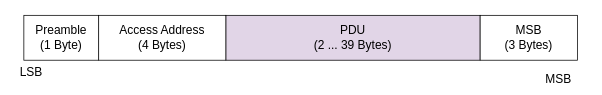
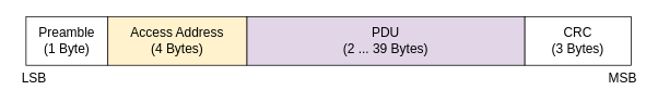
- <mxCell id="3" value="&lt;font style=&quot;font-size: 16px&quot;&gt;Access Address&lt;br&gt;(4 Bytes)&lt;/font&gt;" style="rounded=0;whiteSpace=wrap;html=1;" parent="1" vertex="1"><mxGeometry x="130" y="20" width="170" height="60" as="geometry" /></mxCell>
+ <mxCell id="3" value="&lt;font style=&quot;font-size: 16px&quot;&gt;Access Address&lt;br&gt;(4 Bytes)&lt;/font&gt;" style="rounded=0;whiteSpace=wrap;html=1;fillColor=#fff2cc;" parent="1" vertex="1"><mxGeometry x="130" y="20" width="170" height="60" as="geometry" /></mxCell>
- <mxCell id="7" value="&lt;font style=&quot;font-size: 16px&quot;&gt;MSB&lt;br&gt;(3 Bytes)&lt;br&gt;&lt;/font&gt;" style="rounded=0;whiteSpace=wrap;html=1;" parent="1" vertex="1"><mxGeometry x="640" y="20" width="130" height="60" as="geometry" /></mxCell>
+ <mxCell id="7" value="&lt;font style=&quot;font-size: 16px&quot;&gt;CRC&lt;br&gt;(3 Bytes)&lt;br&gt;&lt;/font&gt;" style="rounded=0;whiteSpace=wrap;html=1;" parent="1" vertex="1"><mxGeometry x="640" y="20" width="130" height="60" as="geometry" /></mxCell>
- <mxCell id="5" value="MSB" style="text;html=1;strokeColor=none;fillColor=none;align=center;verticalAlign=middle;whiteSpace=wrap;rounded=0;fontSize=16;" parent="1" vertex="1"><mxGeometry x="725" y="95" width="40" height="20" as="geometry" /></mxCell>
+ <mxCell id="5" value="MSB" style="text;html=1;strokeColor=none;fillColor=none;align=center;verticalAlign=middle;whiteSpace=wrap;rounded=0;fontSize=16;" parent="1" vertex="1"><mxGeometry x="740" y="85" width="40" height="20" as="geometry" /></mxCell>
